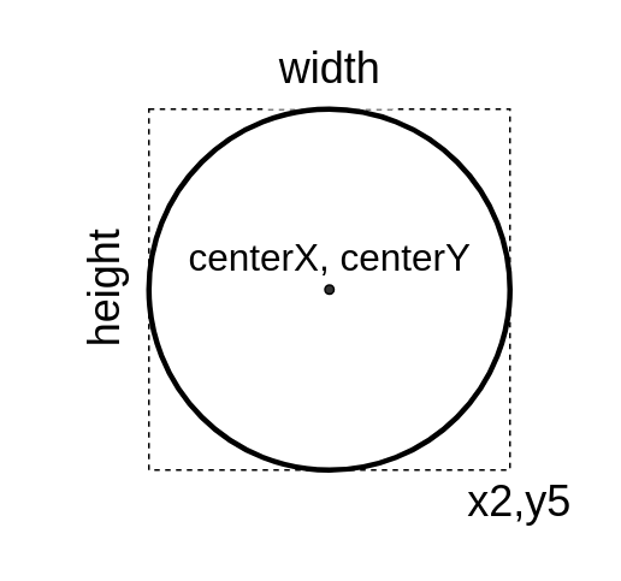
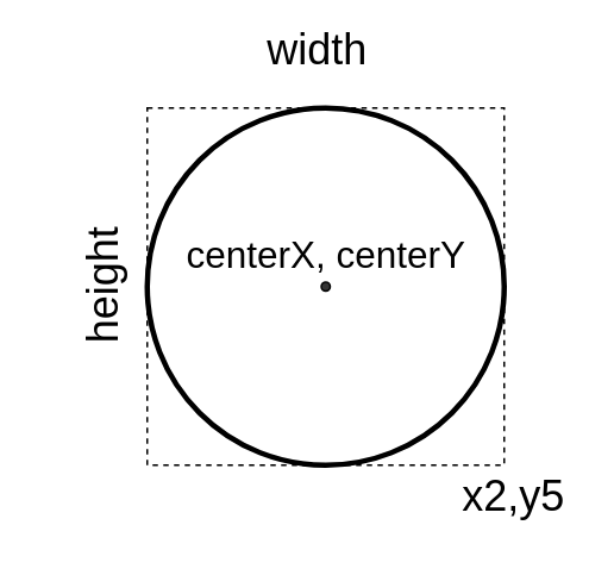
- <mxCell id="6" value="width" style="text;html=1;resizable=0;autosize=1;align=center;verticalAlign=middle;points=[];fillColor=#FFFFFF;strokeColor=none;rounded=0;fontSize=24;spacingBottom=4;" parent="1" vertex="1"><mxGeometry x="147" y="20" width="70" height="40" as="geometry" /></mxCell>
+ <mxCell id="6" value="width" style="text;html=1;resizable=0;autosize=1;align=center;verticalAlign=middle;points=[];fillColor=#FFFFFF;strokeColor=none;rounded=0;fontSize=24;spacingBottom=4;" parent="1" vertex="1"><mxGeometry x="142" y="10" width="70" height="40" as="geometry" /></mxCell>
